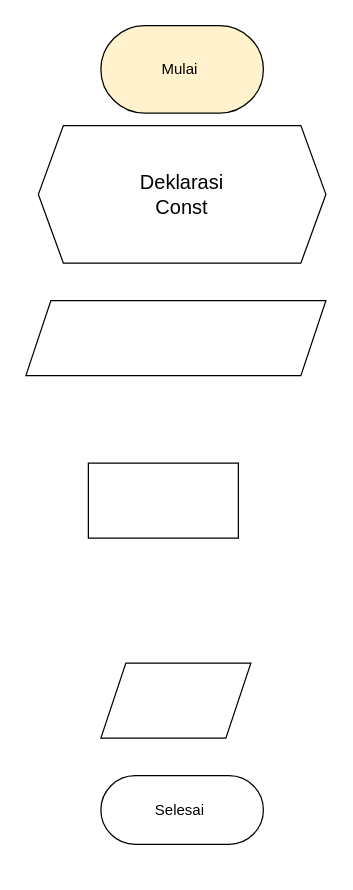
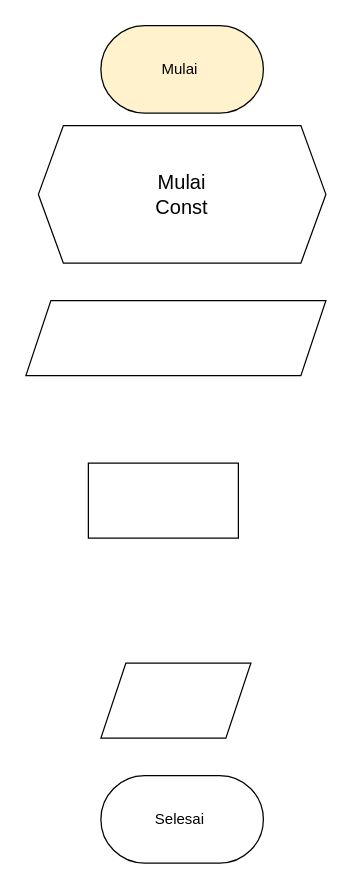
- <mxCell id="4" value="Deklarasi&lt;br&gt;Const" style="shape=hexagon;perimeter=hexagonPerimeter2;whiteSpace=wrap;html=1;fixedSize=1;fontSize=16;" vertex="1" parent="1"><mxGeometry x="30" y="100" width="230" height="110" as="geometry" /></mxCell>
+ <mxCell id="4" value="Mulai&lt;br&gt;Const" style="shape=hexagon;perimeter=hexagonPerimeter2;whiteSpace=wrap;html=1;fixedSize=1;fontSize=16;" vertex="1" parent="1"><mxGeometry x="30" y="100" width="230" height="110" as="geometry" /></mxCell>
- <mxCell id="3" value="Selesai&amp;nbsp;" style="rounded=1;whiteSpace=wrap;html=1;fontSize=12;glass=0;strokeWidth=1;shadow=0;arcSize=50;" parent="1" vertex="1"><mxGeometry x="80" y="620" width="130" height="55" as="geometry" /></mxCell>
+ <mxCell id="3" value="Selesai&amp;nbsp;" style="rounded=1;whiteSpace=wrap;html=1;fontSize=12;glass=0;strokeWidth=1;shadow=0;arcSize=50;" parent="1" vertex="1"><mxGeometry x="80" y="620" width="130" height="70" as="geometry" /></mxCell>
